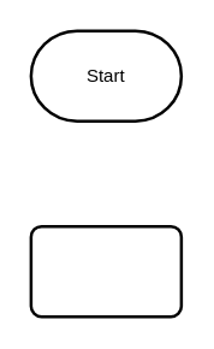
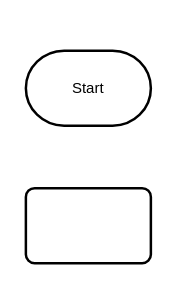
- <mxCell id="2" value="Start" style="strokeWidth=2;html=1;shape=mxgraph.flowchart.terminator;whiteSpace=wrap;" vertex="1" parent="1"><mxGeometry x="20" y="20" width="100" height="60" as="geometry" /></mxCell>
+ <mxCell id="2" value="Start" style="strokeWidth=2;html=1;shape=mxgraph.flowchart.terminator;whiteSpace=wrap;" vertex="1" parent="1"><mxGeometry x="20" y="40" width="100" height="60" as="geometry" /></mxCell>
